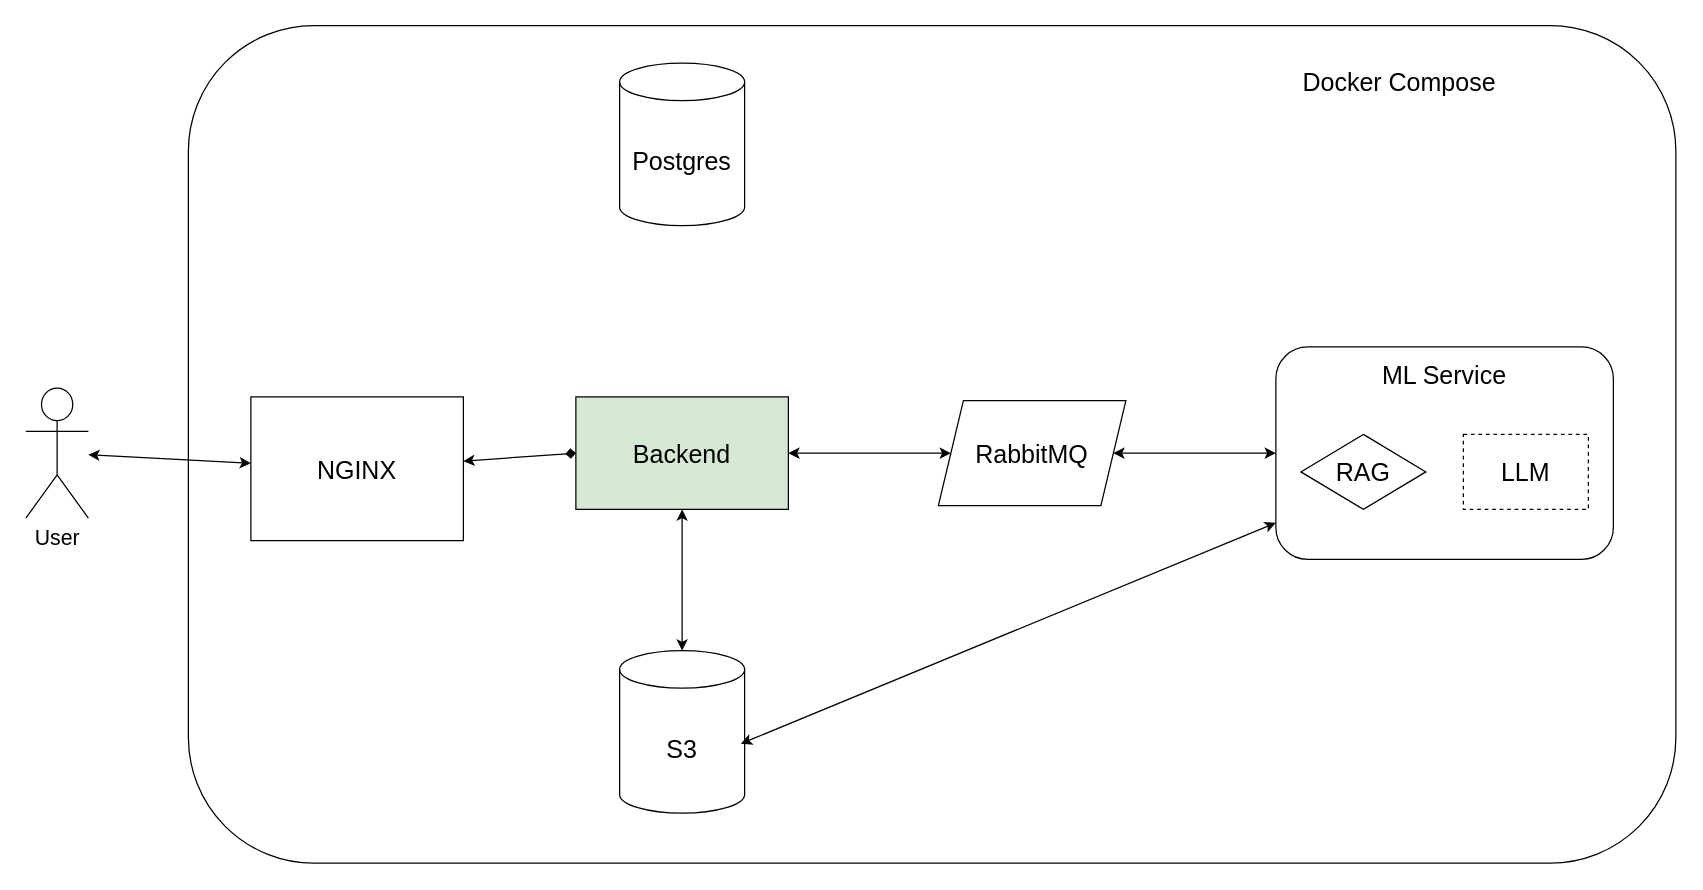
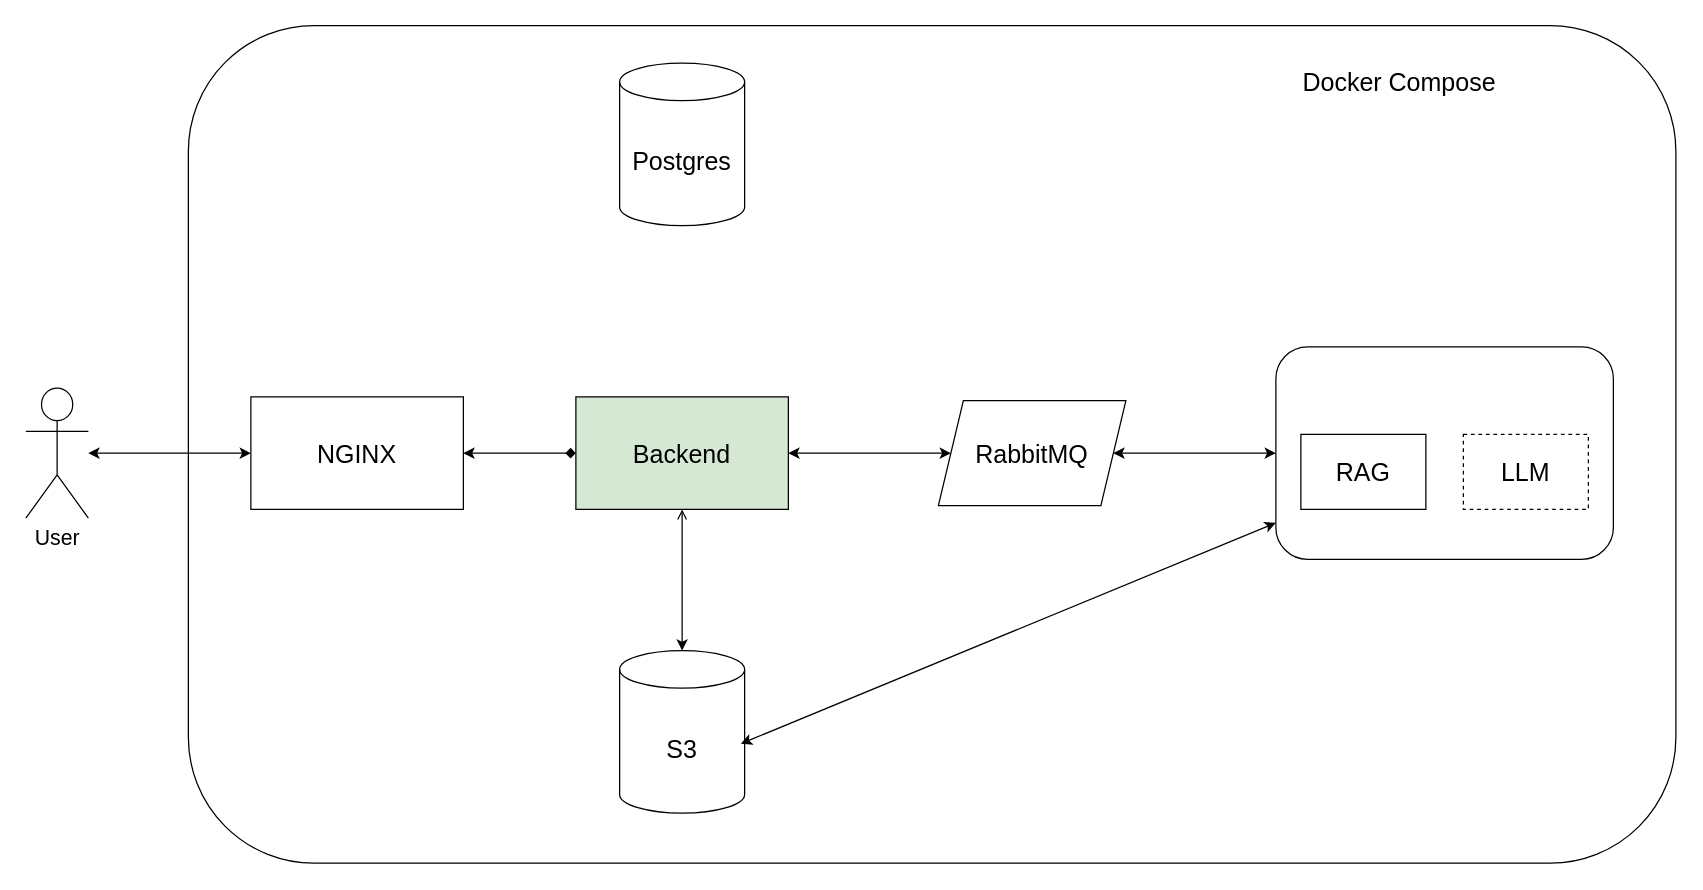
- <mxCell id="12" value="&lt;span style=&quot;font-size: 20px;&quot;&gt;ML Service&lt;/span&gt;" style="text;html=1;align=center;verticalAlign=middle;whiteSpace=wrap;rounded=0;" vertex="1" parent="1"><mxGeometry x="1080" y="284" width="150" height="30" as="geometry" /></mxCell>
- <mxCell id="14" value="&lt;font style=&quot;font-size: 20px;&quot;&gt;NGINX&lt;/font&gt;" style="rounded=0;whiteSpace=wrap;html=1;" vertex="1" parent="1"><mxGeometry x="200" y="317" width="170" height="115" as="geometry" /></mxCell>
+ <mxCell id="14" value="&lt;font style=&quot;font-size: 20px;&quot;&gt;NGINX&lt;/font&gt;" style="rounded=0;whiteSpace=wrap;html=1;" vertex="1" parent="1"><mxGeometry x="200" y="317" width="170" height="90" as="geometry" /></mxCell>
- <mxCell id="13" value="&lt;font style=&quot;font-size: 20px;&quot;&gt;RAG&lt;/font&gt;" style="rhombus;whiteSpace=wrap;html=1;" vertex="1" parent="1"><mxGeometry x="1040" y="347" width="100" height="60" as="geometry" /></mxCell>
+ <mxCell id="13" value="&lt;font style=&quot;font-size: 20px;&quot;&gt;RAG&lt;/font&gt;" style="rounded=0;whiteSpace=wrap;html=1;" vertex="1" parent="1"><mxGeometry x="1040" y="347" width="100" height="60" as="geometry" /></mxCell>
- <mxCell id="11" value="" style="endArrow=classic;startArrow=classic;html=1;rounded=0;exitX=0.5;exitY=0;exitDx=0;exitDy=0;exitPerimeter=0;" edge="1" parent="1" source="8" target="4"><mxGeometry width="50" height="50" relative="1" as="geometry"><mxPoint x="544.5" y="541" as="sourcePoint" /><mxPoint x="520" y="450" as="targetPoint" /></mxGeometry></mxCell>
+ <mxCell id="11" value="" style="endArrow=open;startArrow=classic;html=1;rounded=0;exitX=0.5;exitY=0;exitDx=0;exitDy=0;exitPerimeter=0;" edge="1" parent="1" source="8" target="4"><mxGeometry width="50" height="50" relative="1" as="geometry"><mxPoint x="544.5" y="541" as="sourcePoint" /><mxPoint x="520" y="450" as="targetPoint" /></mxGeometry></mxCell>
